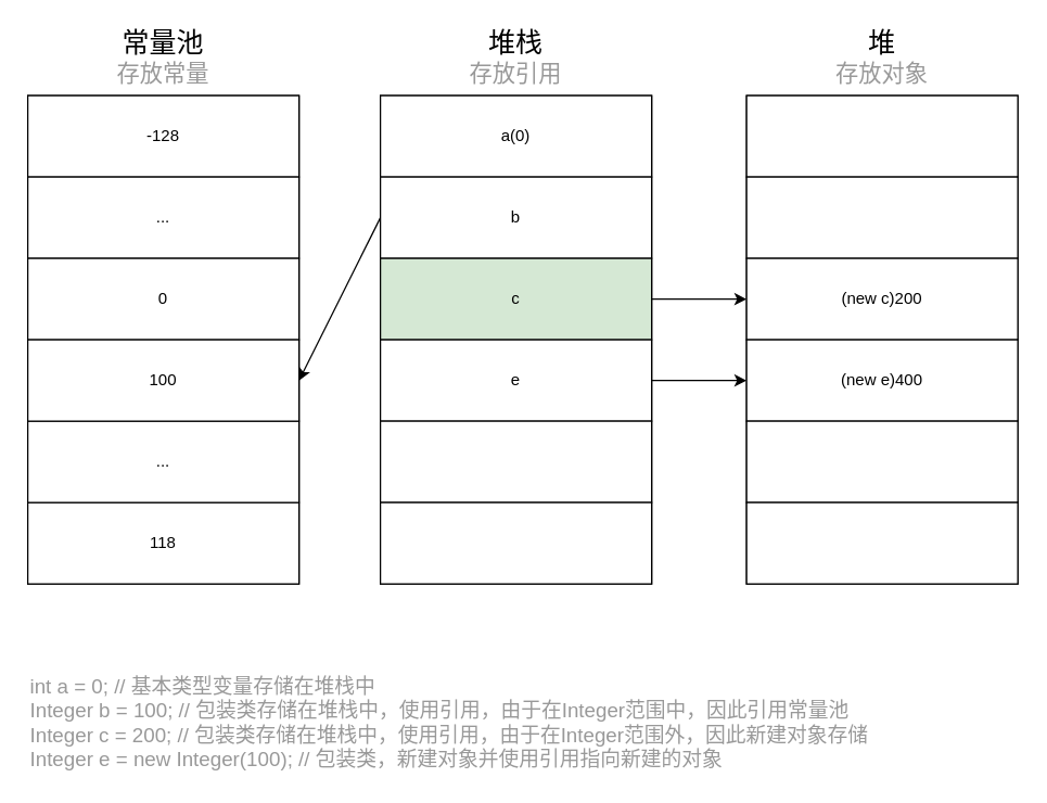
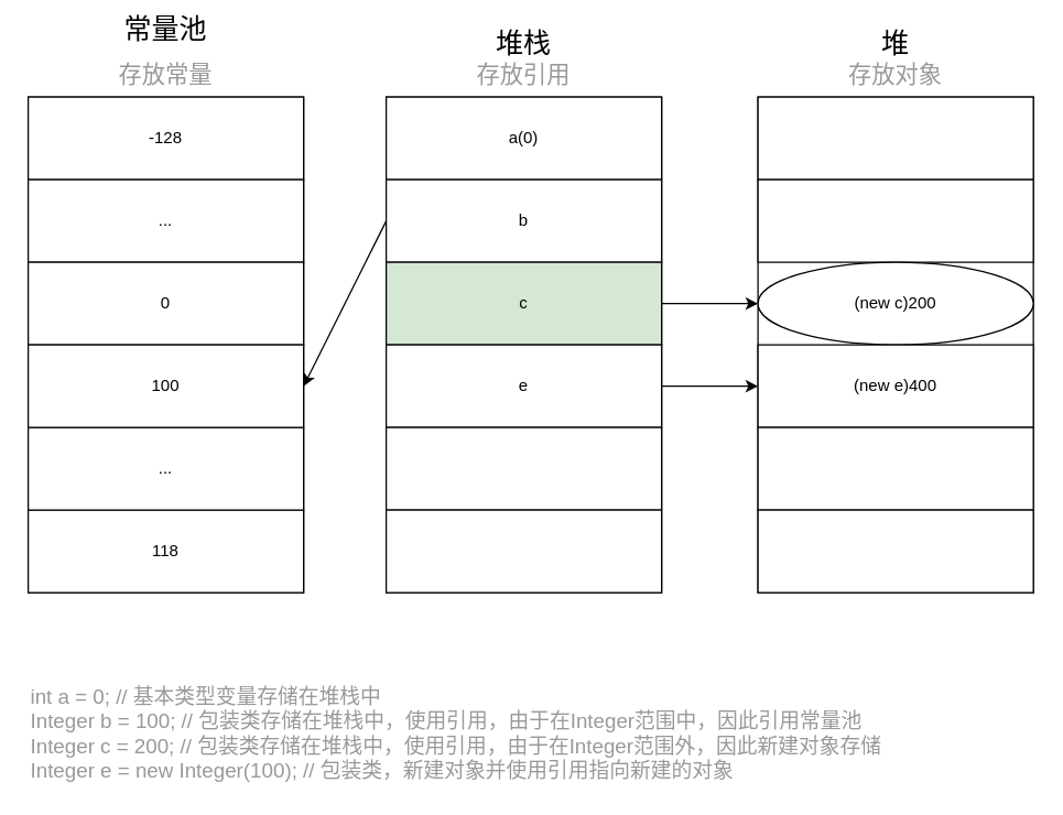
- <mxCell id="26" value="常量池" style="text;html=1;strokeColor=none;fillColor=none;align=center;verticalAlign=middle;whiteSpace=wrap;rounded=0;fontSize=20;" vertex="1" parent="1"><mxGeometry x="70" y="20" width="100" height="20" as="geometry" /></mxCell>
+ <mxCell id="26" value="常量池" style="text;html=1;strokeColor=none;fillColor=none;align=center;verticalAlign=middle;whiteSpace=wrap;rounded=0;fontSize=20;" vertex="1" parent="1"><mxGeometry x="70" y="10" width="100" height="20" as="geometry" /></mxCell>
- <mxCell id="22" value="(new c)200" style="rounded=0;whiteSpace=wrap;html=1;" vertex="1" parent="1"><mxGeometry x="550" y="190" width="200" height="60" as="geometry" /></mxCell>
+ <mxCell id="22" value="(new c)200" style="ellipse;whiteSpace=wrap;html=1;" vertex="1" parent="1"><mxGeometry x="550" y="190" width="200" height="60" as="geometry" /></mxCell>
